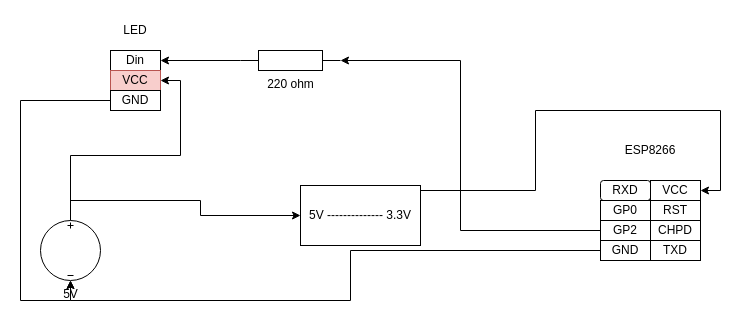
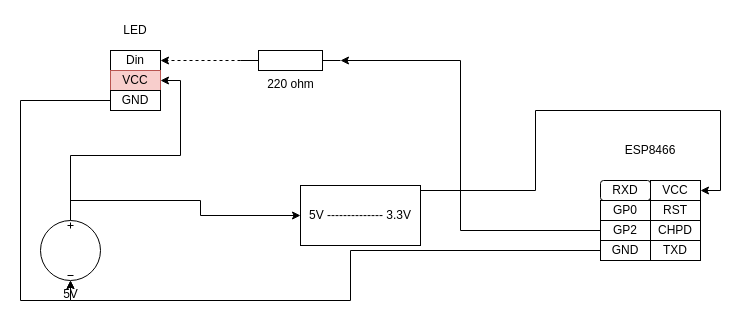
- <mxCell id="2" value="" style="edgeStyle=orthogonalEdgeStyle;rounded=0;orthogonalLoop=1;jettySize=auto;html=1;entryX=1;entryY=0.5;entryDx=0;entryDy=0;" edge="1" parent="1" source="3" target="7"><mxGeometry relative="1" as="geometry" /></mxCell>
+ <mxCell id="2" value="" style="edgeStyle=orthogonalEdgeStyle;rounded=0;orthogonalLoop=1;jettySize=auto;html=1;entryX=1;entryY=0.5;entryDx=0;entryDy=0;dashed=1;" edge="1" parent="1" source="3" target="7"><mxGeometry relative="1" as="geometry" /></mxCell>
- <mxCell id="12" value="ESP8266" style="text;html=1;strokeColor=none;fillColor=none;align=center;verticalAlign=middle;whiteSpace=wrap;rounded=0;" vertex="1" parent="1"><mxGeometry x="630" y="140" width="40" height="20" as="geometry" /></mxCell>
+ <mxCell id="12" value="ESP8466" style="text;html=1;strokeColor=none;fillColor=none;align=center;verticalAlign=middle;whiteSpace=wrap;rounded=0;" vertex="1" parent="1"><mxGeometry x="630" y="140" width="40" height="20" as="geometry" /></mxCell>
